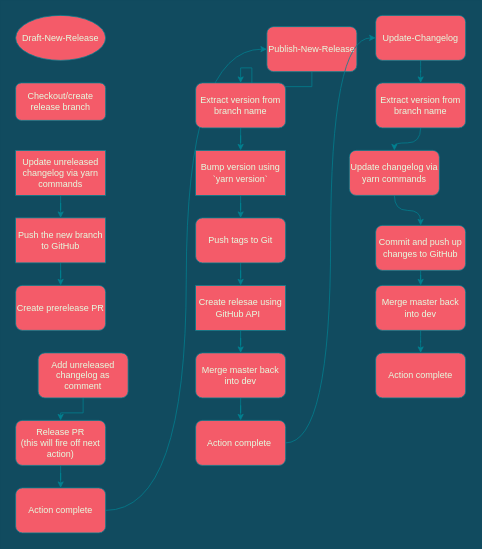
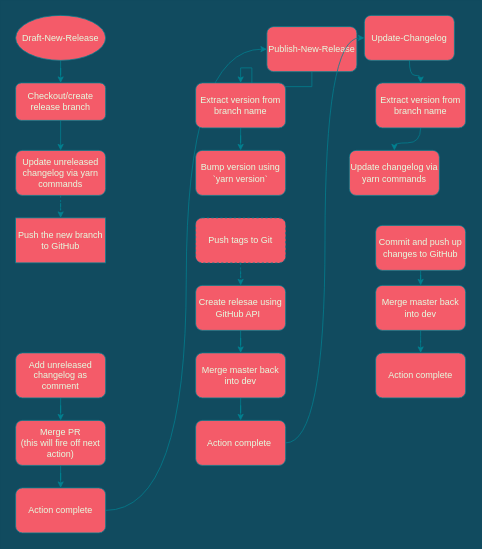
- <mxCell id="32" value="Update-Changelog" style="rounded=1;whiteSpace=wrap;html=1;fillColor=#F45B69;strokeColor=#028090;fontColor=#E4FDE1;" vertex="1" parent="1"><mxGeometry x="500" y="20" width="120" height="60" as="geometry" /></mxCell>
+ <mxCell id="32" value="Update-Changelog" style="rounded=1;whiteSpace=wrap;html=1;fillColor=#F45B69;strokeColor=#028090;fontColor=#E4FDE1;" vertex="1" parent="1"><mxGeometry x="485" y="20" width="120" height="60" as="geometry" /></mxCell>
+ <mxCell id="2" value="" style="edgeStyle=orthogonalEdgeStyle;rounded=0;orthogonalLoop=1;jettySize=auto;html=1;labelBackgroundColor=#114B5F;strokeColor=#028090;fontColor=#E4FDE1;" edge="1" parent="1" source="3" target="5"><mxGeometry relative="1" as="geometry" /></mxCell>
+ <mxCell id="4" value="" style="edgeStyle=orthogonalEdgeStyle;rounded=0;orthogonalLoop=1;jettySize=auto;html=1;labelBackgroundColor=#114B5F;strokeColor=#028090;fontColor=#E4FDE1;" edge="1" parent="1" source="5" target="7"><mxGeometry relative="1" as="geometry" /></mxCell>
- <mxCell id="7" value="Update unreleased changelog via yarn commands" style="whiteSpace=wrap;html=1;fillColor=#F45B69;strokeColor=#028090;fontColor=#E4FDE1;rounded=0;" vertex="1" parent="1"><mxGeometry x="20" y="200" width="120" height="60" as="geometry" /></mxCell>
+ <mxCell id="7" value="Update unreleased changelog via yarn commands" style="whiteSpace=wrap;html=1;rounded=1;fillColor=#F45B69;strokeColor=#028090;fontColor=#E4FDE1;" vertex="1" parent="1"><mxGeometry x="20" y="200" width="120" height="60" as="geometry" /></mxCell>
- <mxCell id="22" value="Bump version using `yarn version`" style="whiteSpace=wrap;html=1;fillColor=#F45B69;strokeColor=#028090;fontColor=#E4FDE1;rounded=0;" vertex="1" parent="1"><mxGeometry x="260" y="200" width="120" height="60" as="geometry" /></mxCell>
+ <mxCell id="22" value="Bump version using `yarn version`" style="rounded=1;whiteSpace=wrap;html=1;fillColor=#F45B69;strokeColor=#028090;fontColor=#E4FDE1;" vertex="1" parent="1"><mxGeometry x="260" y="200" width="120" height="60" as="geometry" /></mxCell>
- <mxCell id="6" value="" style="edgeStyle=orthogonalEdgeStyle;rounded=0;orthogonalLoop=1;jettySize=auto;html=1;labelBackgroundColor=#114B5F;strokeColor=#028090;fontColor=#E4FDE1;" edge="1" parent="1" source="7" target="9"><mxGeometry relative="1" as="geometry" /></mxCell>
+ <mxCell id="6" value="" style="edgeStyle=orthogonalEdgeStyle;rounded=0;orthogonalLoop=1;jettySize=auto;html=1;labelBackgroundColor=#114B5F;strokeColor=#028090;fontColor=#E4FDE1;dashed=1;" edge="1" parent="1" source="7" target="9"><mxGeometry relative="1" as="geometry" /></mxCell>
- <mxCell id="21" value="" style="edgeStyle=orthogonalEdgeStyle;rounded=0;orthogonalLoop=1;jettySize=auto;html=1;strokeColor=#028090;fontColor=#E4FDE1;fillColor=#F45B69;" edge="1" parent="1" source="22" target="24"><mxGeometry relative="1" as="geometry" /></mxCell>
- <mxCell id="35" value="" style="edgeStyle=orthogonalEdgeStyle;curved=1;orthogonalLoop=1;jettySize=auto;html=1;strokeColor=#028090;fontColor=#E4FDE1;fillColor=#F45B69;" edge="1" parent="1" source="36" target="38"><mxGeometry relative="1" as="geometry" /></mxCell>
- <mxCell id="24" value="Push tags to Git" style="rounded=1;whiteSpace=wrap;html=1;fillColor=#F45B69;strokeColor=#028090;fontColor=#E4FDE1;" vertex="1" parent="1"><mxGeometry x="260" y="290" width="120" height="60" as="geometry" /></mxCell>
+ <mxCell id="24" value="Push tags to Git" style="rounded=1;whiteSpace=wrap;html=1;fillColor=#F45B69;strokeColor=#028090;fontColor=#E4FDE1;dashed=1;" vertex="1" parent="1"><mxGeometry x="260" y="290" width="120" height="60" as="geometry" /></mxCell>
- <mxCell id="23" value="" style="edgeStyle=orthogonalEdgeStyle;rounded=0;orthogonalLoop=1;jettySize=auto;html=1;strokeColor=#028090;fontColor=#E4FDE1;fillColor=#F45B69;" edge="1" parent="1" source="24" target="26"><mxGeometry relative="1" as="geometry" /></mxCell>
+ <mxCell id="23" value="" style="edgeStyle=orthogonalEdgeStyle;rounded=0;orthogonalLoop=1;jettySize=auto;html=1;strokeColor=#028090;fontColor=#E4FDE1;fillColor=#F45B69;dashed=1;" edge="1" parent="1" source="24" target="26"><mxGeometry relative="1" as="geometry" /></mxCell>
- <mxCell id="8" value="" style="edgeStyle=orthogonalEdgeStyle;rounded=0;orthogonalLoop=1;jettySize=auto;html=1;labelBackgroundColor=#114B5F;strokeColor=#028090;fontColor=#E4FDE1;" edge="1" parent="1" source="9" target="10"><mxGeometry relative="1" as="geometry" /></mxCell>
- <mxCell id="10" value="Create prerelease PR" style="whiteSpace=wrap;html=1;rounded=1;fillColor=#F45B69;strokeColor=#028090;fontColor=#E4FDE1;" vertex="1" parent="1"><mxGeometry x="20" y="380" width="120" height="60" as="geometry" /></mxCell>
- <mxCell id="26" value="Create relesae using GitHub API&amp;nbsp;&amp;nbsp;" style="whiteSpace=wrap;html=1;fillColor=#F45B69;strokeColor=#028090;fontColor=#E4FDE1;rounded=0;" vertex="1" parent="1"><mxGeometry x="260" y="380" width="120" height="60" as="geometry" /></mxCell>
+ <mxCell id="26" value="Create relesae using GitHub API&amp;nbsp;&amp;nbsp;" style="rounded=1;whiteSpace=wrap;html=1;fillColor=#F45B69;strokeColor=#028090;fontColor=#E4FDE1;" vertex="1" parent="1"><mxGeometry x="260" y="380" width="120" height="60" as="geometry" /></mxCell>
- <mxCell id="12" value="Add unreleased changelog as comment" style="whiteSpace=wrap;html=1;rounded=1;fillColor=#F45B69;strokeColor=#028090;fontColor=#E4FDE1;" vertex="1" parent="1"><mxGeometry x="50" y="470" width="120" height="60" as="geometry" /></mxCell>
+ <mxCell id="12" value="Add unreleased changelog as comment" style="whiteSpace=wrap;html=1;rounded=1;fillColor=#F45B69;strokeColor=#028090;fontColor=#E4FDE1;" vertex="1" parent="1"><mxGeometry x="20" y="470" width="120" height="60" as="geometry" /></mxCell>
- <mxCell id="14" value="Release PR&lt;br&gt;(this will fire off next action)" style="whiteSpace=wrap;html=1;rounded=1;fillColor=#F45B69;strokeColor=#028090;fontColor=#E4FDE1;" vertex="1" parent="1"><mxGeometry x="20" y="560" width="120" height="60" as="geometry" /></mxCell>
+ <mxCell id="14" value="Merge PR&lt;br&gt;(this will fire off next action)" style="whiteSpace=wrap;html=1;rounded=1;fillColor=#F45B69;strokeColor=#028090;fontColor=#E4FDE1;" vertex="1" parent="1"><mxGeometry x="20" y="560" width="120" height="60" as="geometry" /></mxCell>
